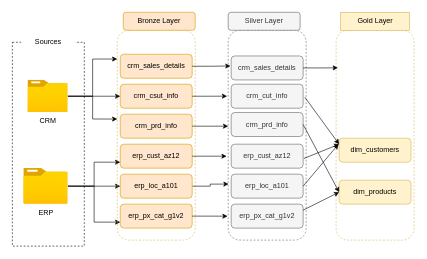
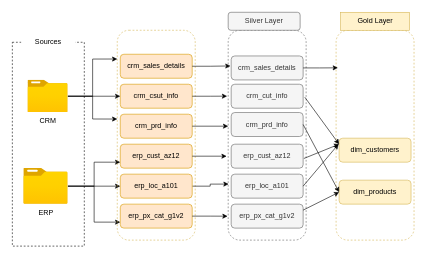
- <mxCell id="9" value="Bronze Layer" style="rounded=1;whiteSpace=wrap;html=1;fillColor=#ffe6cc;strokeColor=#d79b00;" vertex="1" parent="1"><mxGeometry x="205" y="20" width="120" height="30" as="geometry" /></mxCell>
